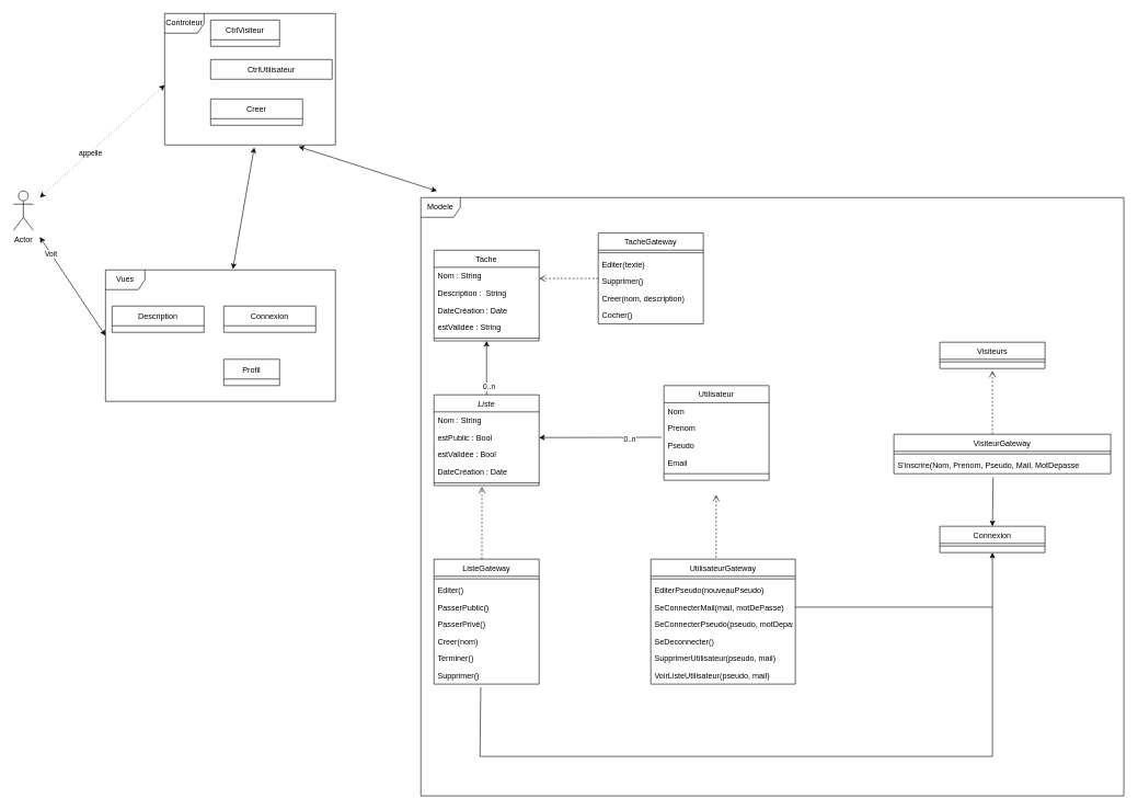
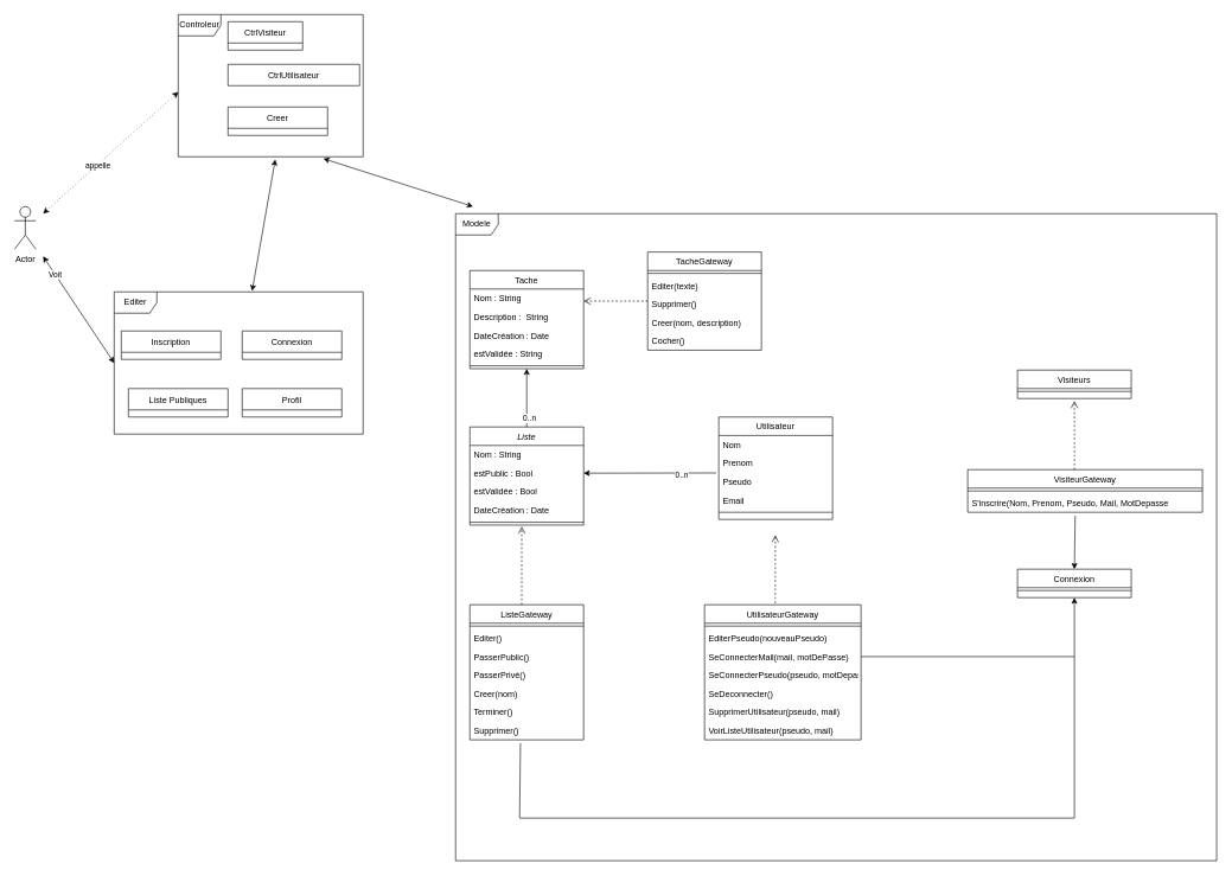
- <mxCell id="66" value="Vues" style="shape=umlFrame;whiteSpace=wrap;html=1;" vertex="1" parent="1"><mxGeometry x="160" y="410" width="350" height="200" as="geometry" /></mxCell>
+ <mxCell id="66" value="Editer" style="shape=umlFrame;whiteSpace=wrap;html=1;" vertex="1" parent="1"><mxGeometry x="160" y="410" width="350" height="200" as="geometry" /></mxCell>
- <mxCell id="67" value="Description" style="swimlane;fontStyle=0;childLayout=stackLayout;horizontal=1;startSize=30;horizontalStack=0;resizeParent=1;resizeParentMax=0;resizeLast=0;collapsible=1;marginBottom=0;" vertex="1" parent="1"><mxGeometry x="170" y="465" width="140" height="40" as="geometry" /></mxCell>
+ <mxCell id="67" value="Inscription" style="swimlane;fontStyle=0;childLayout=stackLayout;horizontal=1;startSize=30;horizontalStack=0;resizeParent=1;resizeParentMax=0;resizeLast=0;collapsible=1;marginBottom=0;" vertex="1" parent="1"><mxGeometry x="170" y="465" width="140" height="40" as="geometry" /></mxCell>
+ <mxCell id="69" value="Liste Publiques" style="swimlane;fontStyle=0;childLayout=stackLayout;horizontal=1;startSize=30;horizontalStack=0;resizeParent=1;resizeParentMax=0;resizeLast=0;collapsible=1;marginBottom=0;" vertex="1" parent="1"><mxGeometry x="180" y="546" width="140" height="40" as="geometry" /></mxCell>
- <mxCell id="70" value="Profil" style="swimlane;fontStyle=0;childLayout=stackLayout;horizontal=1;startSize=30;horizontalStack=0;resizeParent=1;resizeParentMax=0;resizeLast=0;collapsible=1;marginBottom=0;" vertex="1" parent="1"><mxGeometry x="340" y="546" width="85" height="40" as="geometry" /></mxCell>
+ <mxCell id="70" value="Profil" style="swimlane;fontStyle=0;childLayout=stackLayout;horizontal=1;startSize=30;horizontalStack=0;resizeParent=1;resizeParentMax=0;resizeLast=0;collapsible=1;marginBottom=0;" vertex="1" parent="1"><mxGeometry x="340" y="546" width="140" height="40" as="geometry" /></mxCell>
